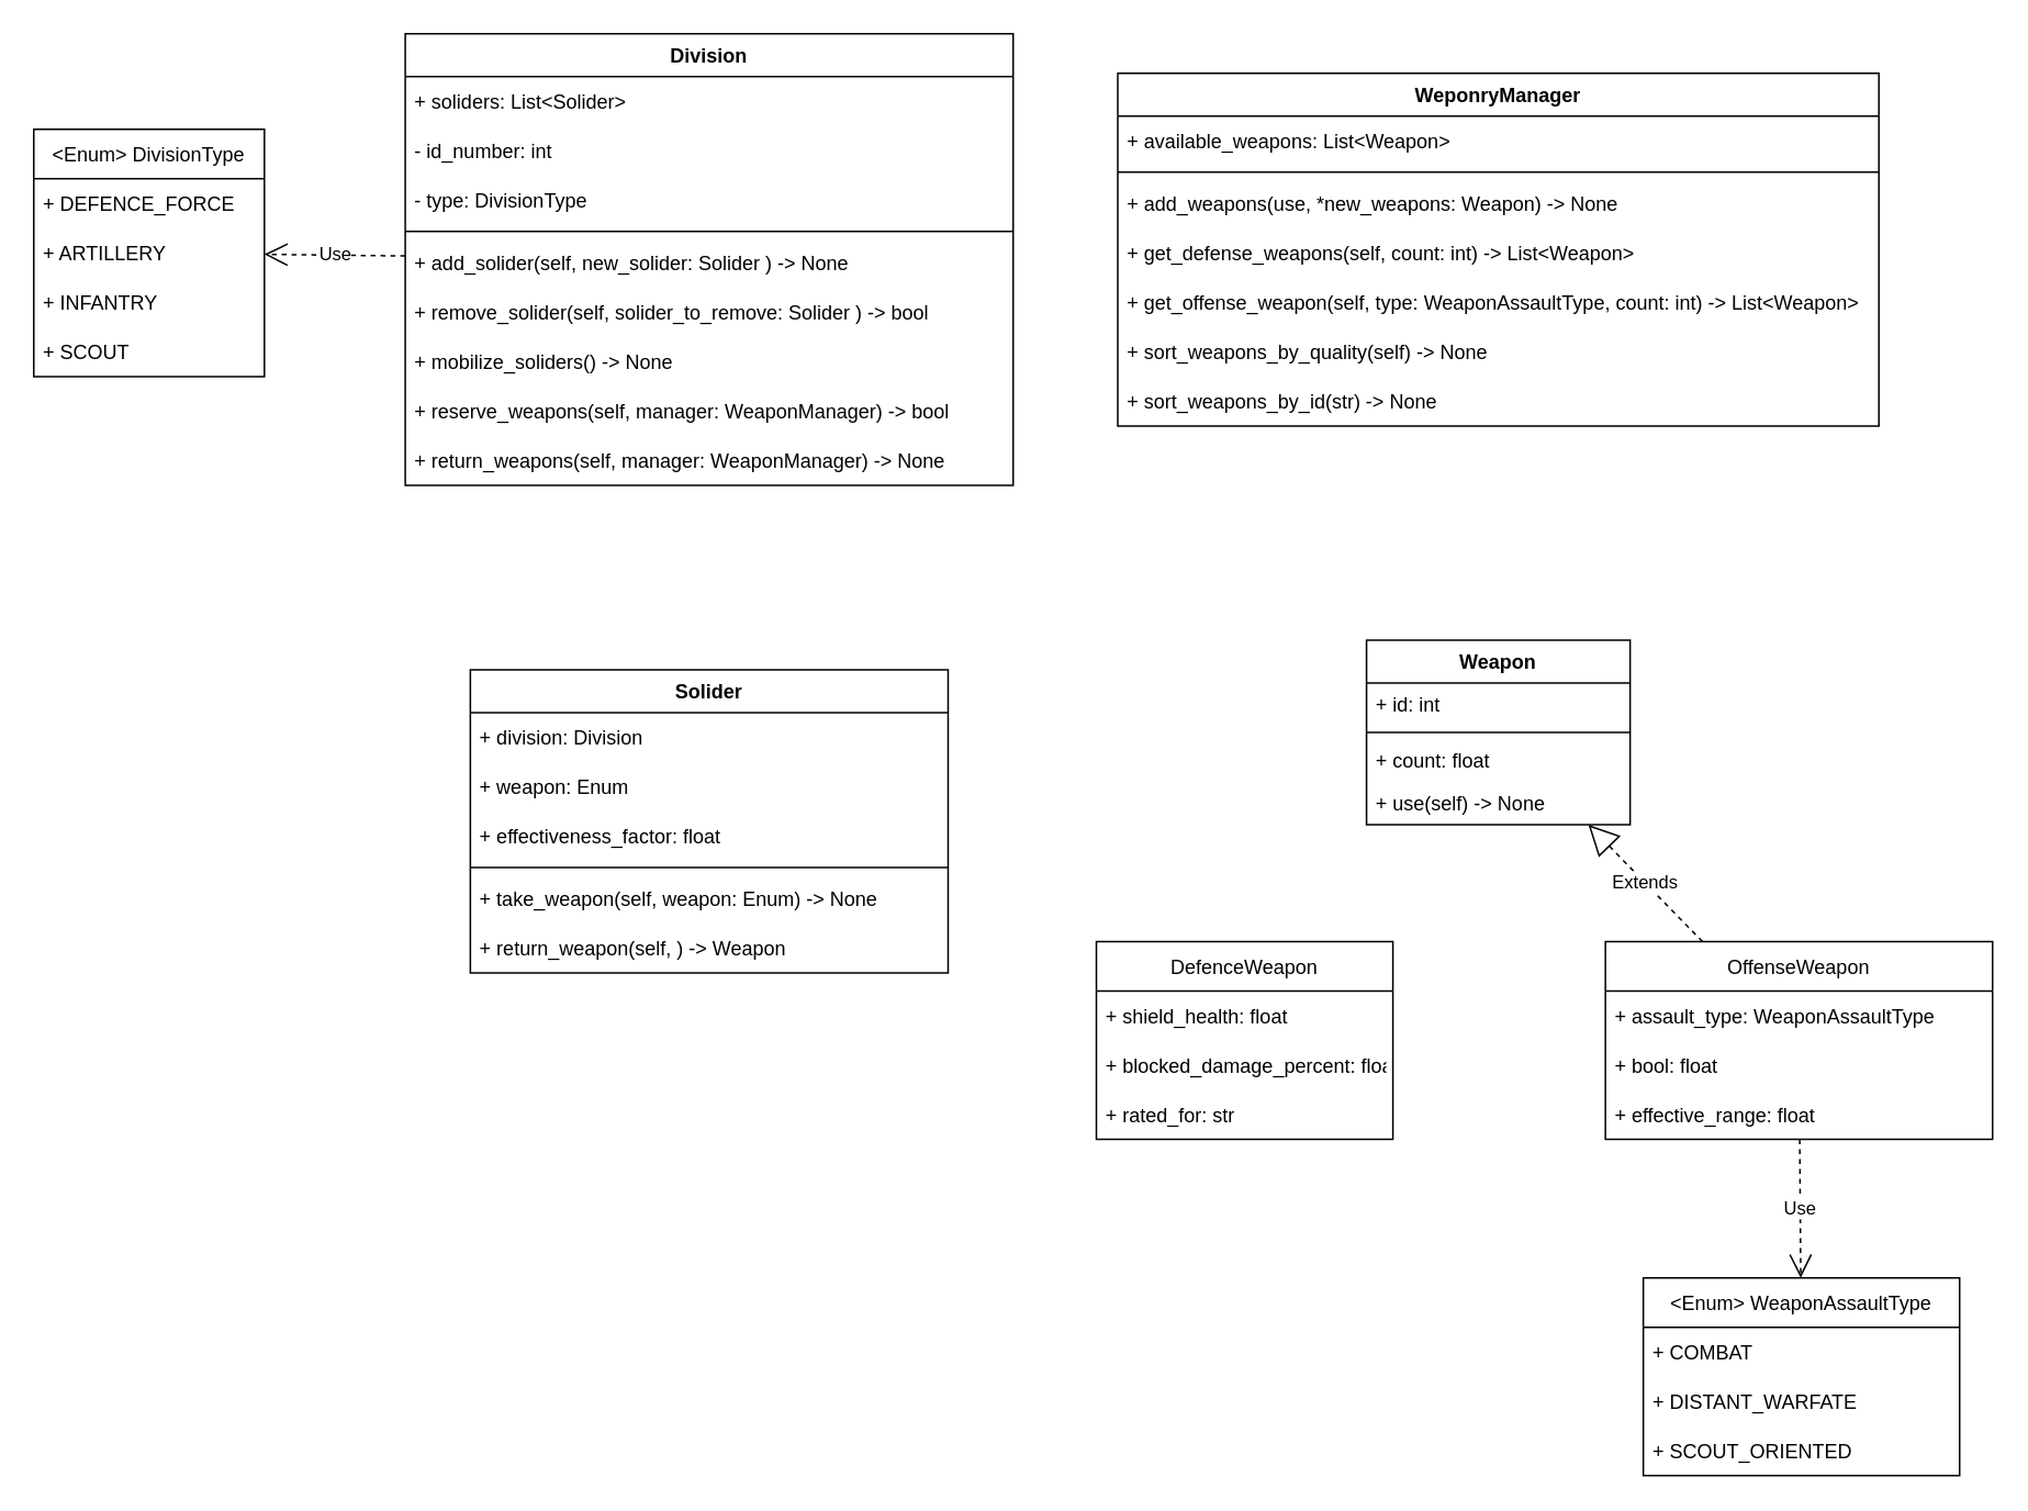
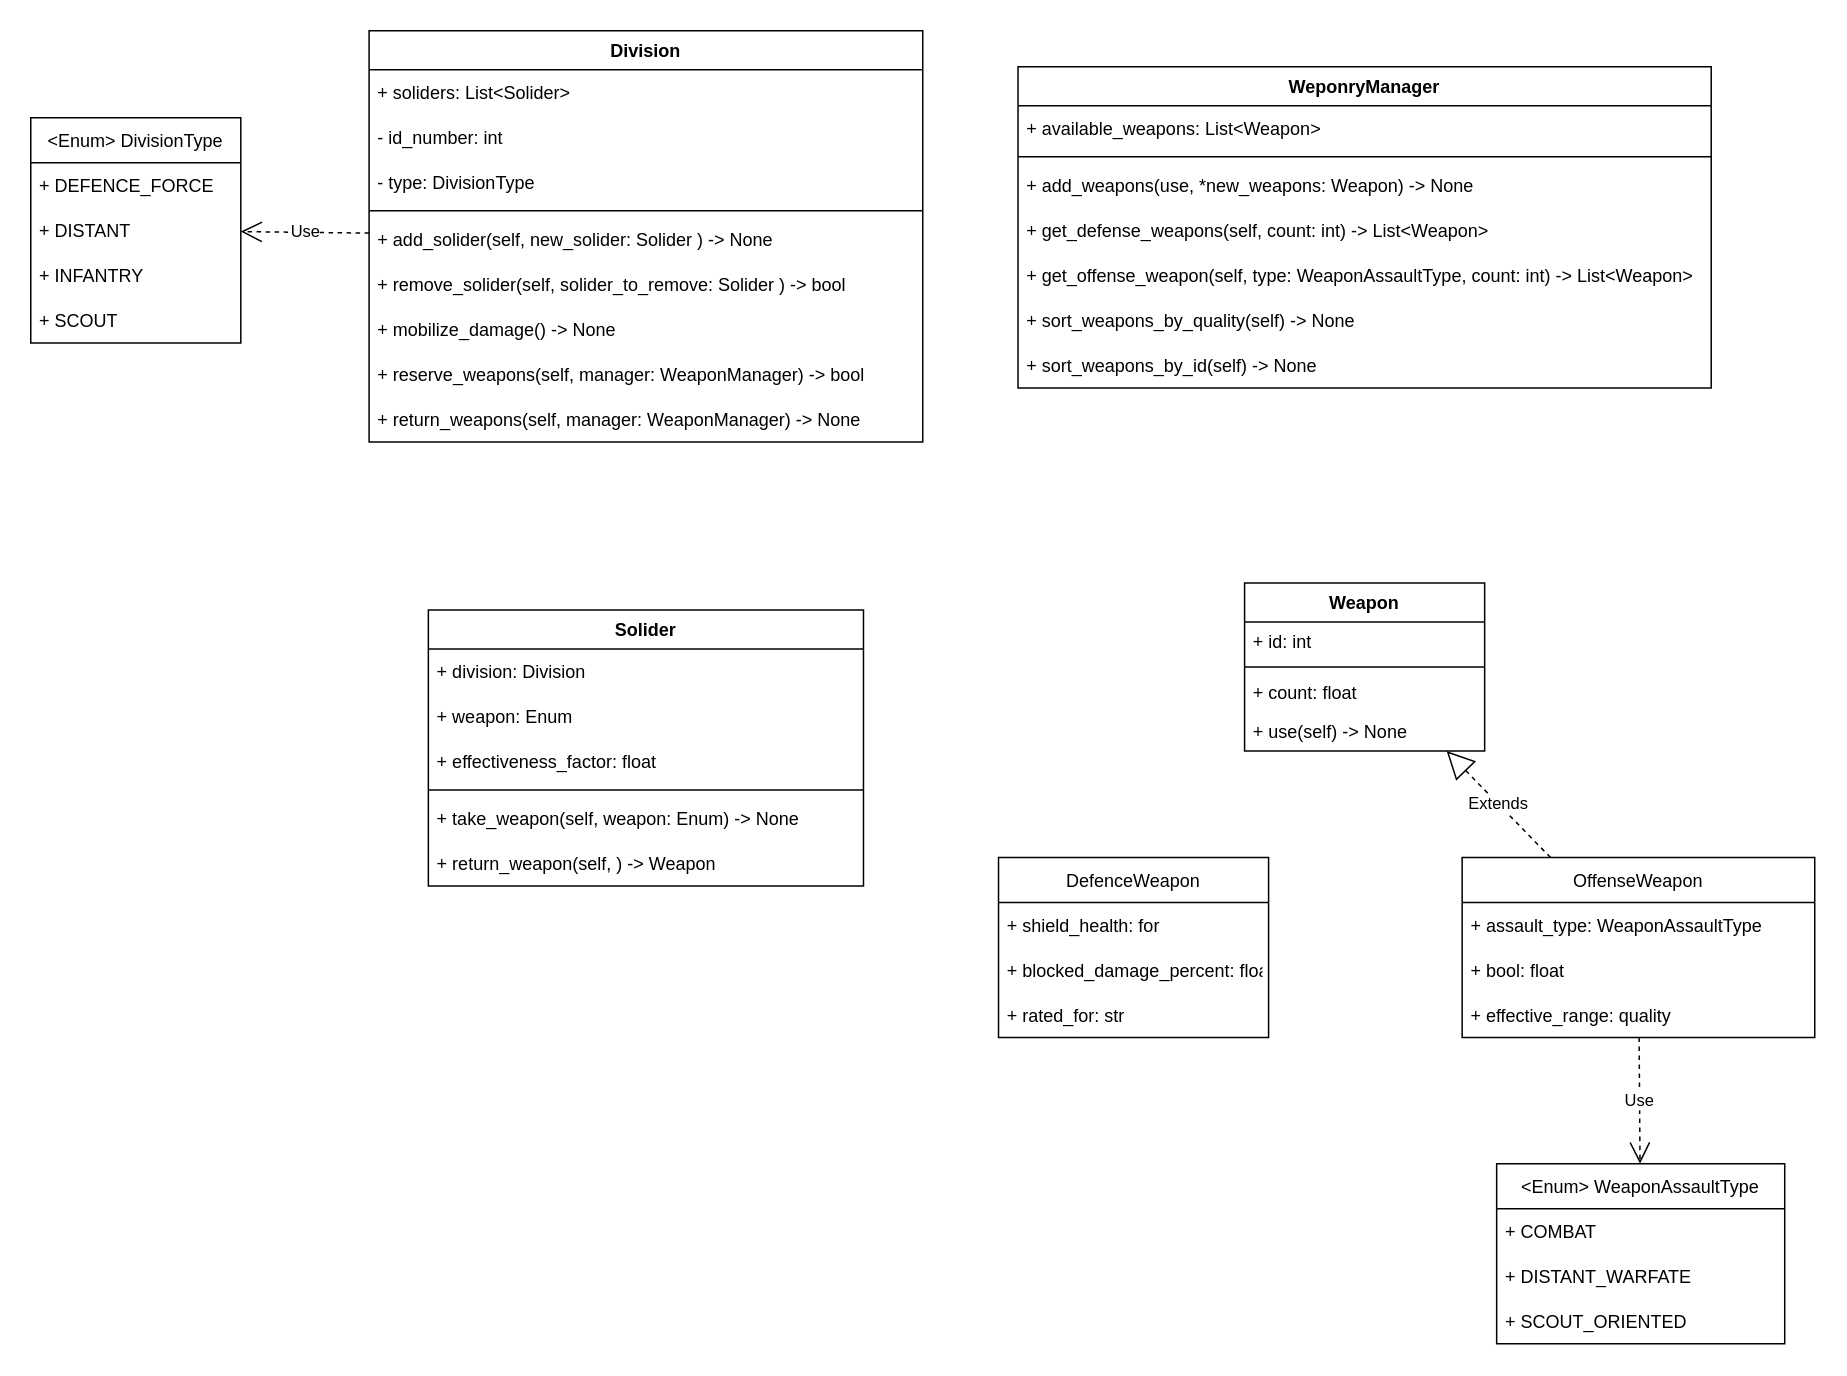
- <mxCell id="16" value="+ ARTILLERY" style="text;strokeColor=none;fillColor=none;align=left;verticalAlign=middle;spacingLeft=4;spacingRight=4;overflow=hidden;points=[[0,0.5],[1,0.5]];portConstraint=eastwest;rotatable=0;" vertex="1" parent="14"><mxGeometry y="60" width="140" height="30" as="geometry" /></mxCell>
+ <mxCell id="16" value="+ DISTANT" style="text;strokeColor=none;fillColor=none;align=left;verticalAlign=middle;spacingLeft=4;spacingRight=4;overflow=hidden;points=[[0,0.5],[1,0.5]];portConstraint=eastwest;rotatable=0;" vertex="1" parent="14"><mxGeometry y="60" width="140" height="30" as="geometry" /></mxCell>
- <mxCell id="49" value="+ mobilize_soliders() -&gt; None" style="text;strokeColor=none;fillColor=none;align=left;verticalAlign=middle;spacingLeft=4;spacingRight=4;overflow=hidden;points=[[0,0.5],[1,0.5]];portConstraint=eastwest;rotatable=0;" vertex="1" parent="42"><mxGeometry y="184" width="369" height="30" as="geometry" /></mxCell>
+ <mxCell id="49" value="+ mobilize_damage() -&gt; None" style="text;strokeColor=none;fillColor=none;align=left;verticalAlign=middle;spacingLeft=4;spacingRight=4;overflow=hidden;points=[[0,0.5],[1,0.5]];portConstraint=eastwest;rotatable=0;" vertex="1" parent="42"><mxGeometry y="184" width="369" height="30" as="geometry" /></mxCell>
- <mxCell id="33" value="+ sort_weapons_by_id(str) -&gt; None" style="text;strokeColor=none;fillColor=none;align=left;verticalAlign=middle;spacingLeft=4;spacingRight=4;overflow=hidden;points=[[0,0.5],[1,0.5]];portConstraint=eastwest;rotatable=0;" vertex="1" parent="26"><mxGeometry y="184" width="462" height="30" as="geometry" /></mxCell>
+ <mxCell id="33" value="+ sort_weapons_by_id(self) -&gt; None" style="text;strokeColor=none;fillColor=none;align=left;verticalAlign=middle;spacingLeft=4;spacingRight=4;overflow=hidden;points=[[0,0.5],[1,0.5]];portConstraint=eastwest;rotatable=0;" vertex="1" parent="26"><mxGeometry y="184" width="462" height="30" as="geometry" /></mxCell>
- <mxCell id="3" value="+ shield_health: float    " style="text;strokeColor=none;fillColor=none;align=left;verticalAlign=middle;spacingLeft=4;spacingRight=4;overflow=hidden;points=[[0,0.5],[1,0.5]];portConstraint=eastwest;rotatable=0;" vertex="1" parent="2"><mxGeometry y="30" width="180" height="30" as="geometry" /></mxCell>
+ <mxCell id="3" value="+ shield_health: for    " style="text;strokeColor=none;fillColor=none;align=left;verticalAlign=middle;spacingLeft=4;spacingRight=4;overflow=hidden;points=[[0,0.5],[1,0.5]];portConstraint=eastwest;rotatable=0;" vertex="1" parent="2"><mxGeometry y="30" width="180" height="30" as="geometry" /></mxCell>
- <mxCell id="9" value="+ effective_range: float" style="text;strokeColor=none;fillColor=none;align=left;verticalAlign=middle;spacingLeft=4;spacingRight=4;overflow=hidden;points=[[0,0.5],[1,0.5]];portConstraint=eastwest;rotatable=0;" vertex="1" parent="6"><mxGeometry y="90" width="235" height="30" as="geometry" /></mxCell>
+ <mxCell id="9" value="+ effective_range: quality" style="text;strokeColor=none;fillColor=none;align=left;verticalAlign=middle;spacingLeft=4;spacingRight=4;overflow=hidden;points=[[0,0.5],[1,0.5]];portConstraint=eastwest;rotatable=0;" vertex="1" parent="6"><mxGeometry y="90" width="235" height="30" as="geometry" /></mxCell>
